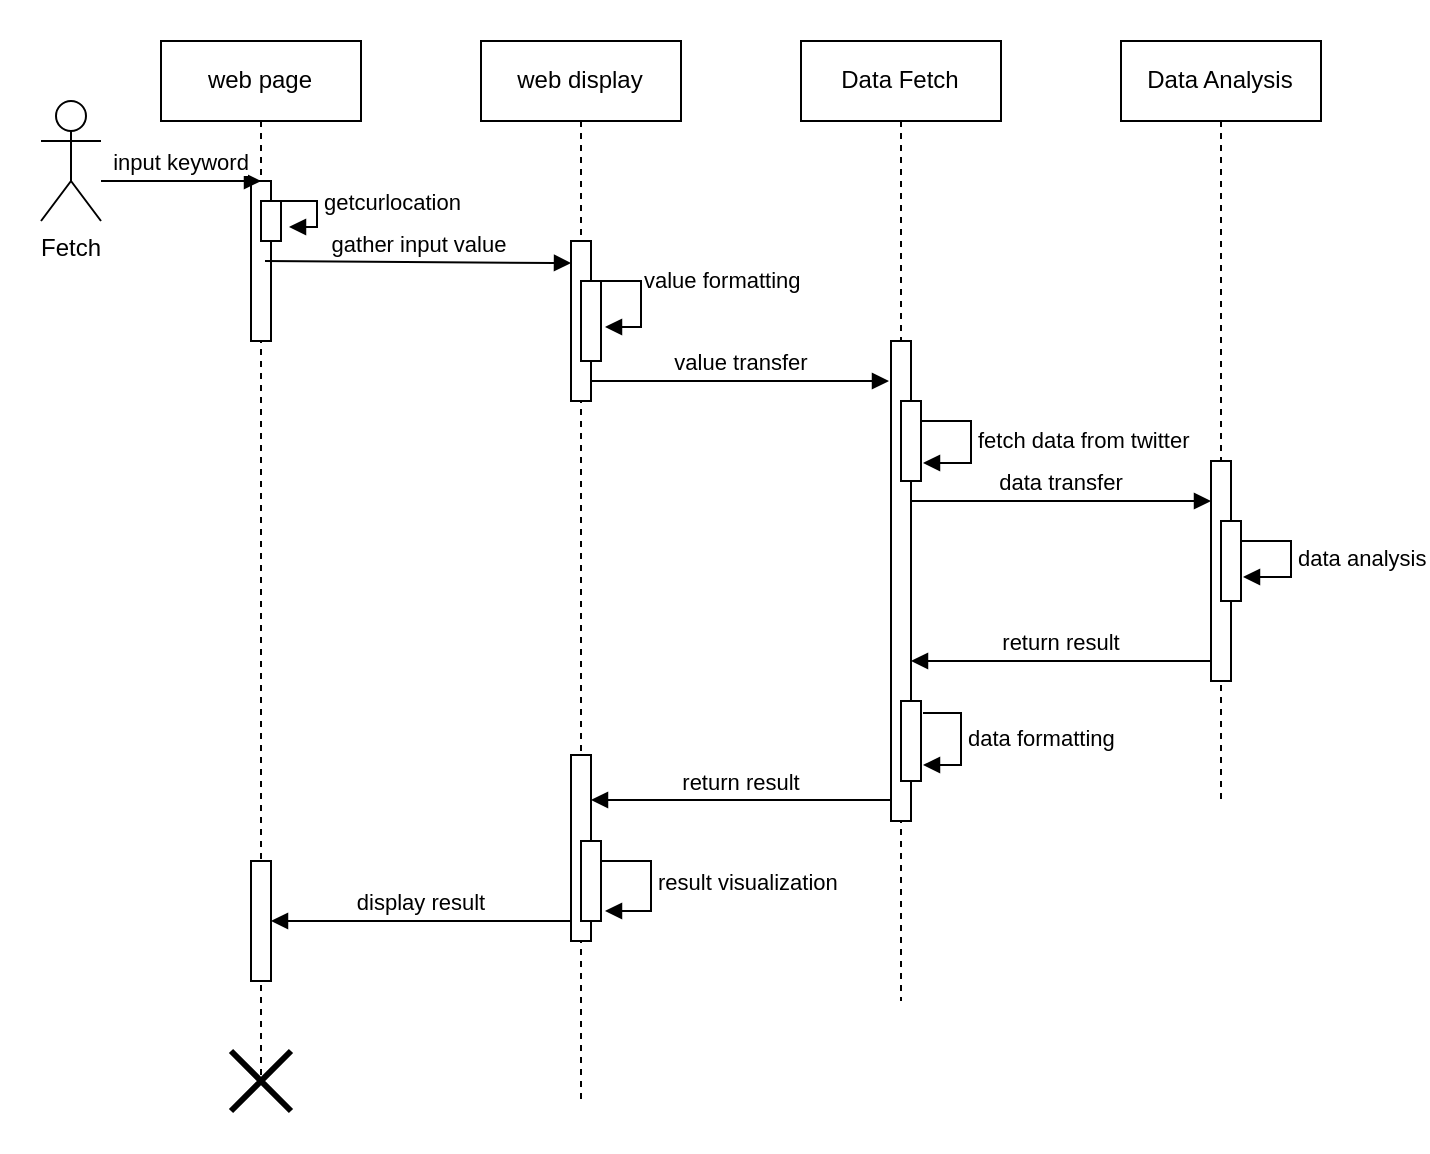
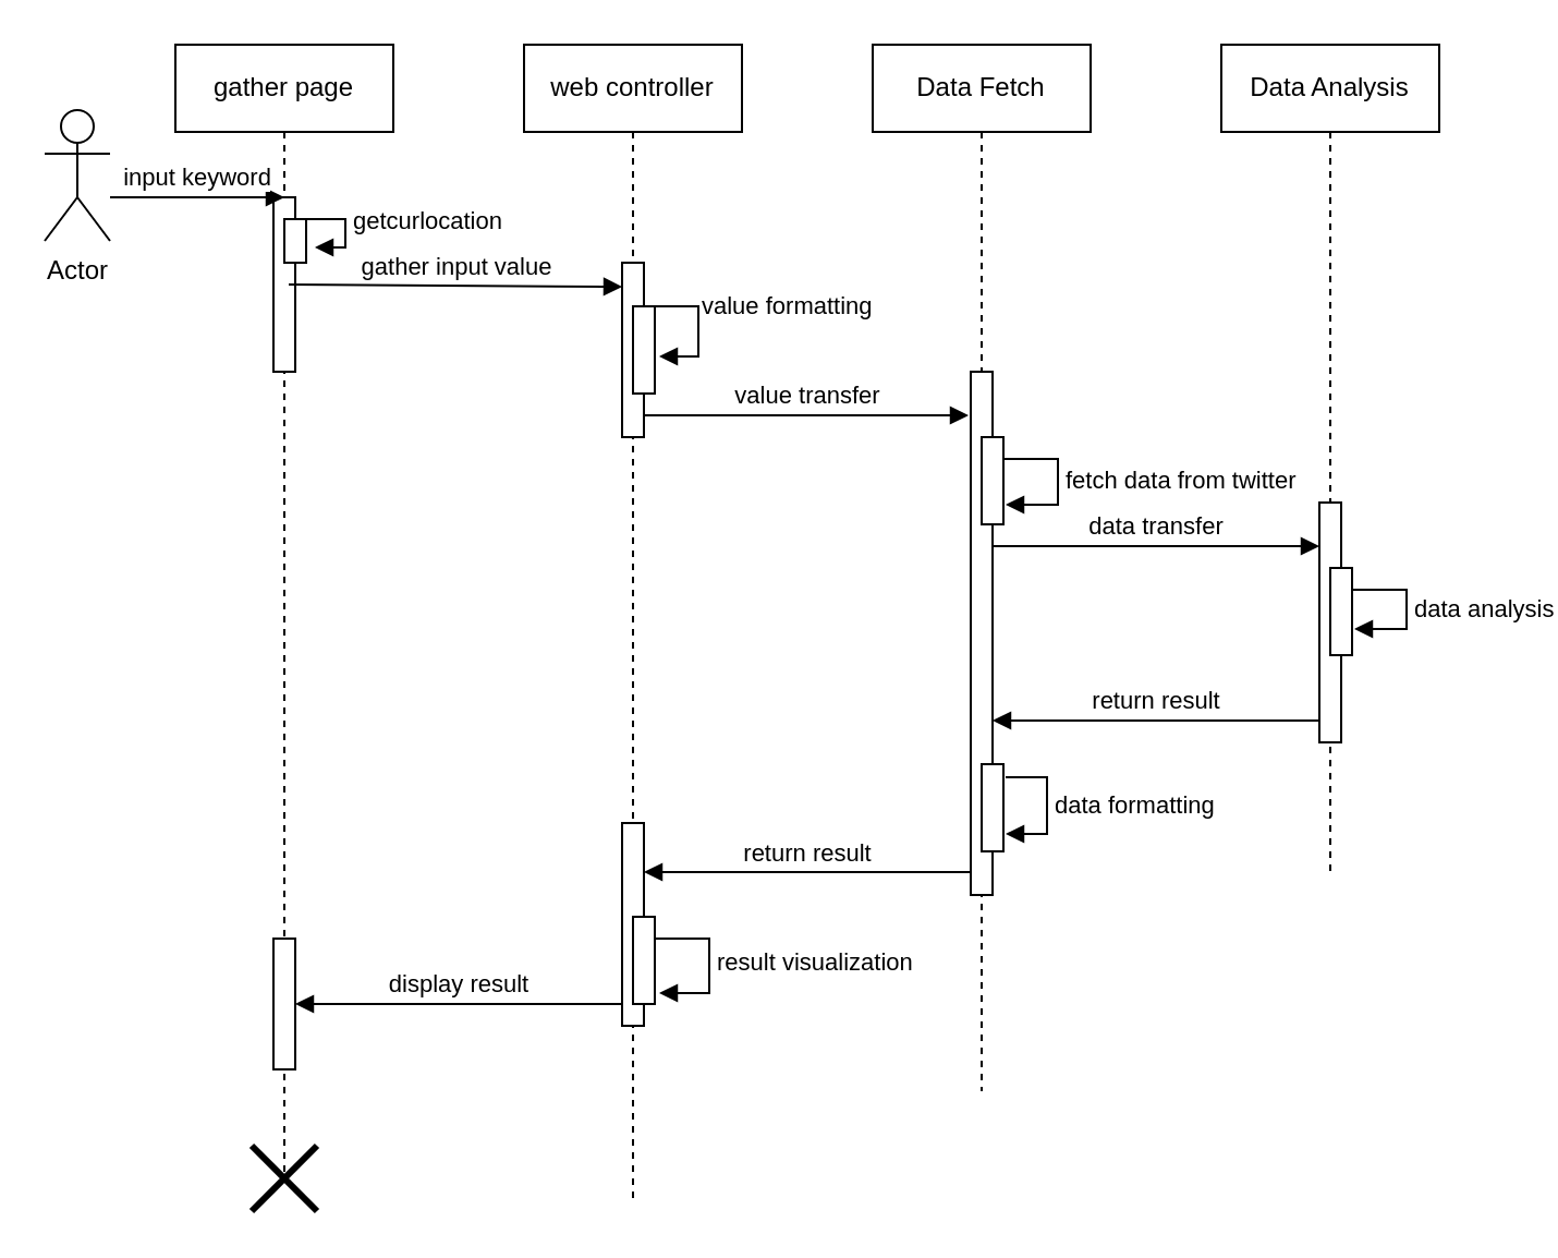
- <mxCell id="2" value="web page" style="shape=umlLifeline;perimeter=lifelinePerimeter;whiteSpace=wrap;html=1;container=1;collapsible=0;recursiveResize=0;outlineConnect=0;" vertex="1" parent="1"><mxGeometry x="80" y="20" width="100" height="520" as="geometry" /></mxCell>
+ <mxCell id="2" value="gather page" style="shape=umlLifeline;perimeter=lifelinePerimeter;whiteSpace=wrap;html=1;container=1;collapsible=0;recursiveResize=0;outlineConnect=0;" vertex="1" parent="1"><mxGeometry x="80" y="20" width="100" height="520" as="geometry" /></mxCell>
- <mxCell id="6" value="web display" style="shape=umlLifeline;perimeter=lifelinePerimeter;whiteSpace=wrap;html=1;container=1;collapsible=0;recursiveResize=0;outlineConnect=0;" vertex="1" parent="1"><mxGeometry x="240" y="20" width="100" height="530" as="geometry" /></mxCell>
+ <mxCell id="6" value="web controller" style="shape=umlLifeline;perimeter=lifelinePerimeter;whiteSpace=wrap;html=1;container=1;collapsible=0;recursiveResize=0;outlineConnect=0;" vertex="1" parent="1"><mxGeometry x="240" y="20" width="100" height="530" as="geometry" /></mxCell>
- <mxCell id="18" value="Fetch" style="shape=umlActor;verticalLabelPosition=bottom;labelBackgroundColor=#ffffff;verticalAlign=top;html=1;" vertex="1" parent="1"><mxGeometry x="20" y="50" width="30" height="60" as="geometry" /></mxCell>
+ <mxCell id="18" value="Actor" style="shape=umlActor;verticalLabelPosition=bottom;labelBackgroundColor=#ffffff;verticalAlign=top;html=1;" vertex="1" parent="1"><mxGeometry x="20" y="50" width="30" height="60" as="geometry" /></mxCell>
